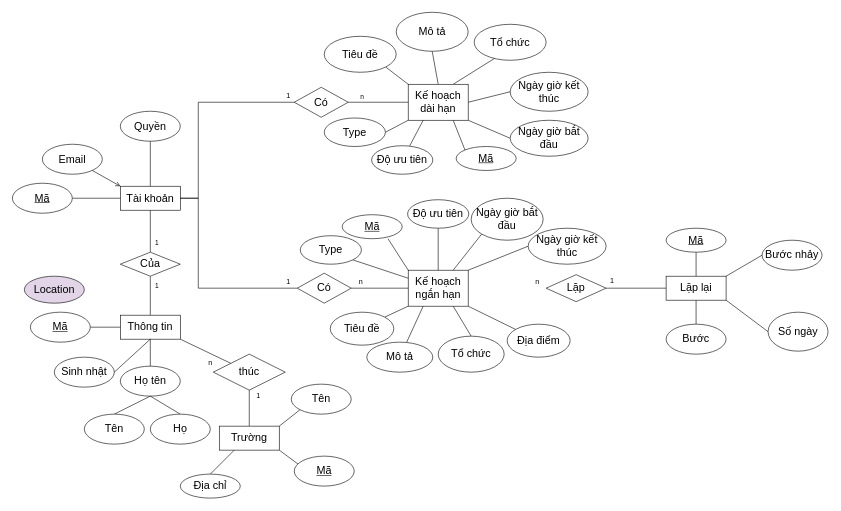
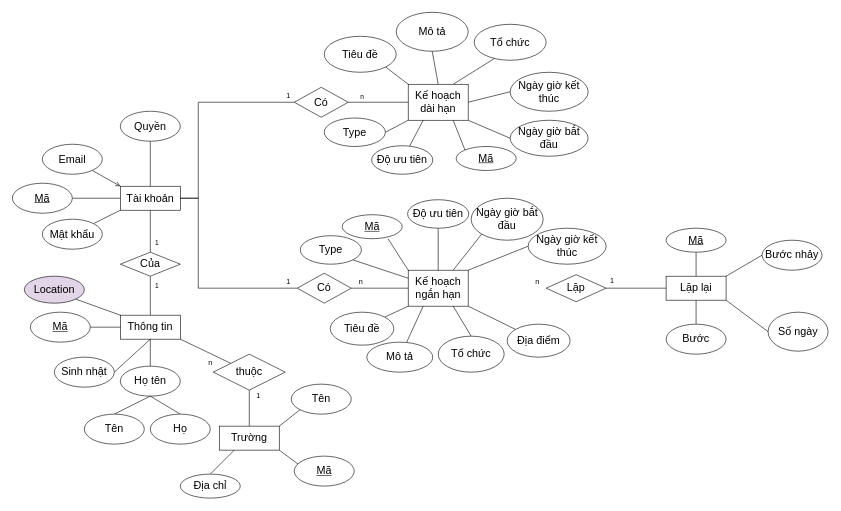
+ <mxCell id="10" style="edgeStyle=none;rounded=0;orthogonalLoop=1;jettySize=auto;html=1;entryX=0;entryY=1;entryDx=0;entryDy=0;endArrow=none;" parent="1" source="11" target="9" edge="1"><mxGeometry relative="1" as="geometry" /></mxCell>
+ <mxCell id="11" value="&lt;font style=&quot;font-size: 18px&quot;&gt;Mật khẩu&lt;/font&gt;" style="ellipse;whiteSpace=wrap;html=1;align=center;" parent="1" vertex="1"><mxGeometry x="70" y="365" width="100" height="50" as="geometry" /></mxCell>
+ <mxCell id="73" style="rounded=0;orthogonalLoop=1;jettySize=auto;html=1;exitX=1;exitY=1;exitDx=0;exitDy=0;entryX=0;entryY=0;entryDx=0;entryDy=0;endArrow=none;endFill=0;" parent="1" source="74" target="4" edge="1"><mxGeometry relative="1" as="geometry" /></mxCell>
- <mxCell id="57" value="&lt;font style=&quot;font-size: 18px&quot;&gt;thúc&lt;/font&gt;" style="shape=rhombus;perimeter=rhombusPerimeter;whiteSpace=wrap;html=1;align=center;" parent="1" vertex="1"><mxGeometry x="354.995" y="590.001" width="120" height="60" as="geometry" /></mxCell>
+ <mxCell id="57" value="&lt;font style=&quot;font-size: 18px&quot;&gt;thuộc&lt;/font&gt;" style="shape=rhombus;perimeter=rhombusPerimeter;whiteSpace=wrap;html=1;align=center;" parent="1" vertex="1"><mxGeometry x="354.995" y="590.001" width="120" height="60" as="geometry" /></mxCell>
